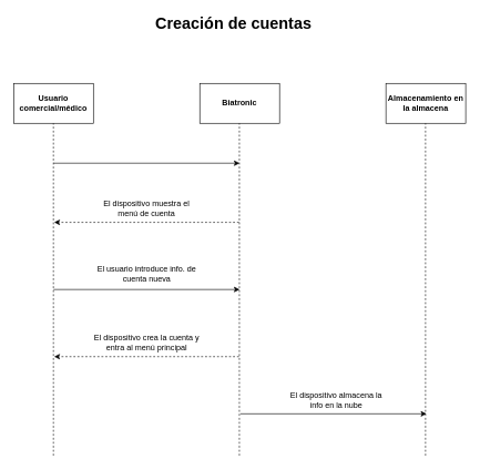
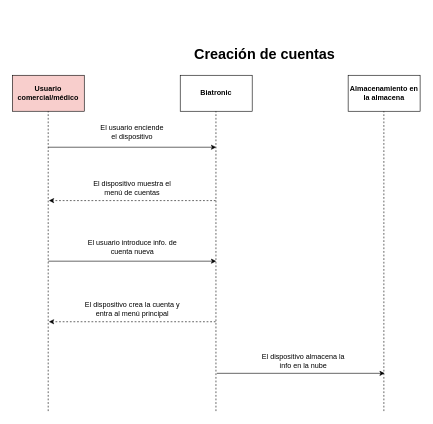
- <mxCell id="9" value="&lt;h1&gt;Creación de cuentas&lt;/h1&gt;" style="text;html=1;strokeColor=none;fillColor=none;align=center;verticalAlign=middle;whiteSpace=wrap;rounded=0;" vertex="1" parent="1"><mxGeometry x="226" y="20" width="250" height="30" as="geometry" /></mxCell>
+ <mxCell id="9" value="&lt;h1&gt;Creación de cuentas&lt;/h1&gt;" style="text;html=1;strokeColor=none;fillColor=none;align=center;verticalAlign=middle;whiteSpace=wrap;rounded=0;" vertex="1" parent="1"><mxGeometry x="316" y="75" width="250" height="30" as="geometry" /></mxCell>
- <mxCell id="2" value="&lt;b&gt;Usuario comercial/médico&lt;/b&gt;" style="rounded=0;whiteSpace=wrap;html=1;" vertex="1" parent="1"><mxGeometry x="20" y="125" width="120" height="60" as="geometry" /></mxCell>
+ <mxCell id="2" value="&lt;b&gt;Usuario comercial/médico&lt;/b&gt;" style="rounded=0;whiteSpace=wrap;html=1;fillColor=#f8cecc;" vertex="1" parent="1"><mxGeometry x="20" y="125" width="120" height="60" as="geometry" /></mxCell>
+ <mxCell id="10" value="El usuario enciende el dispositivo" style="text;html=1;strokeColor=none;fillColor=none;align=center;verticalAlign=middle;whiteSpace=wrap;rounded=0;" vertex="1" parent="1"><mxGeometry x="160" y="205" width="120" height="30" as="geometry" /></mxCell>
- <mxCell id="12" value="El dispositivo muestra el menú de cuenta" style="text;html=1;strokeColor=none;fillColor=none;align=center;verticalAlign=middle;whiteSpace=wrap;rounded=0;" vertex="1" parent="1"><mxGeometry x="146" y="298" width="148" height="30" as="geometry" /></mxCell>
+ <mxCell id="12" value="El dispositivo muestra el menú de cuentas" style="text;html=1;strokeColor=none;fillColor=none;align=center;verticalAlign=middle;whiteSpace=wrap;rounded=0;" vertex="1" parent="1"><mxGeometry x="146" y="298" width="148" height="30" as="geometry" /></mxCell>
